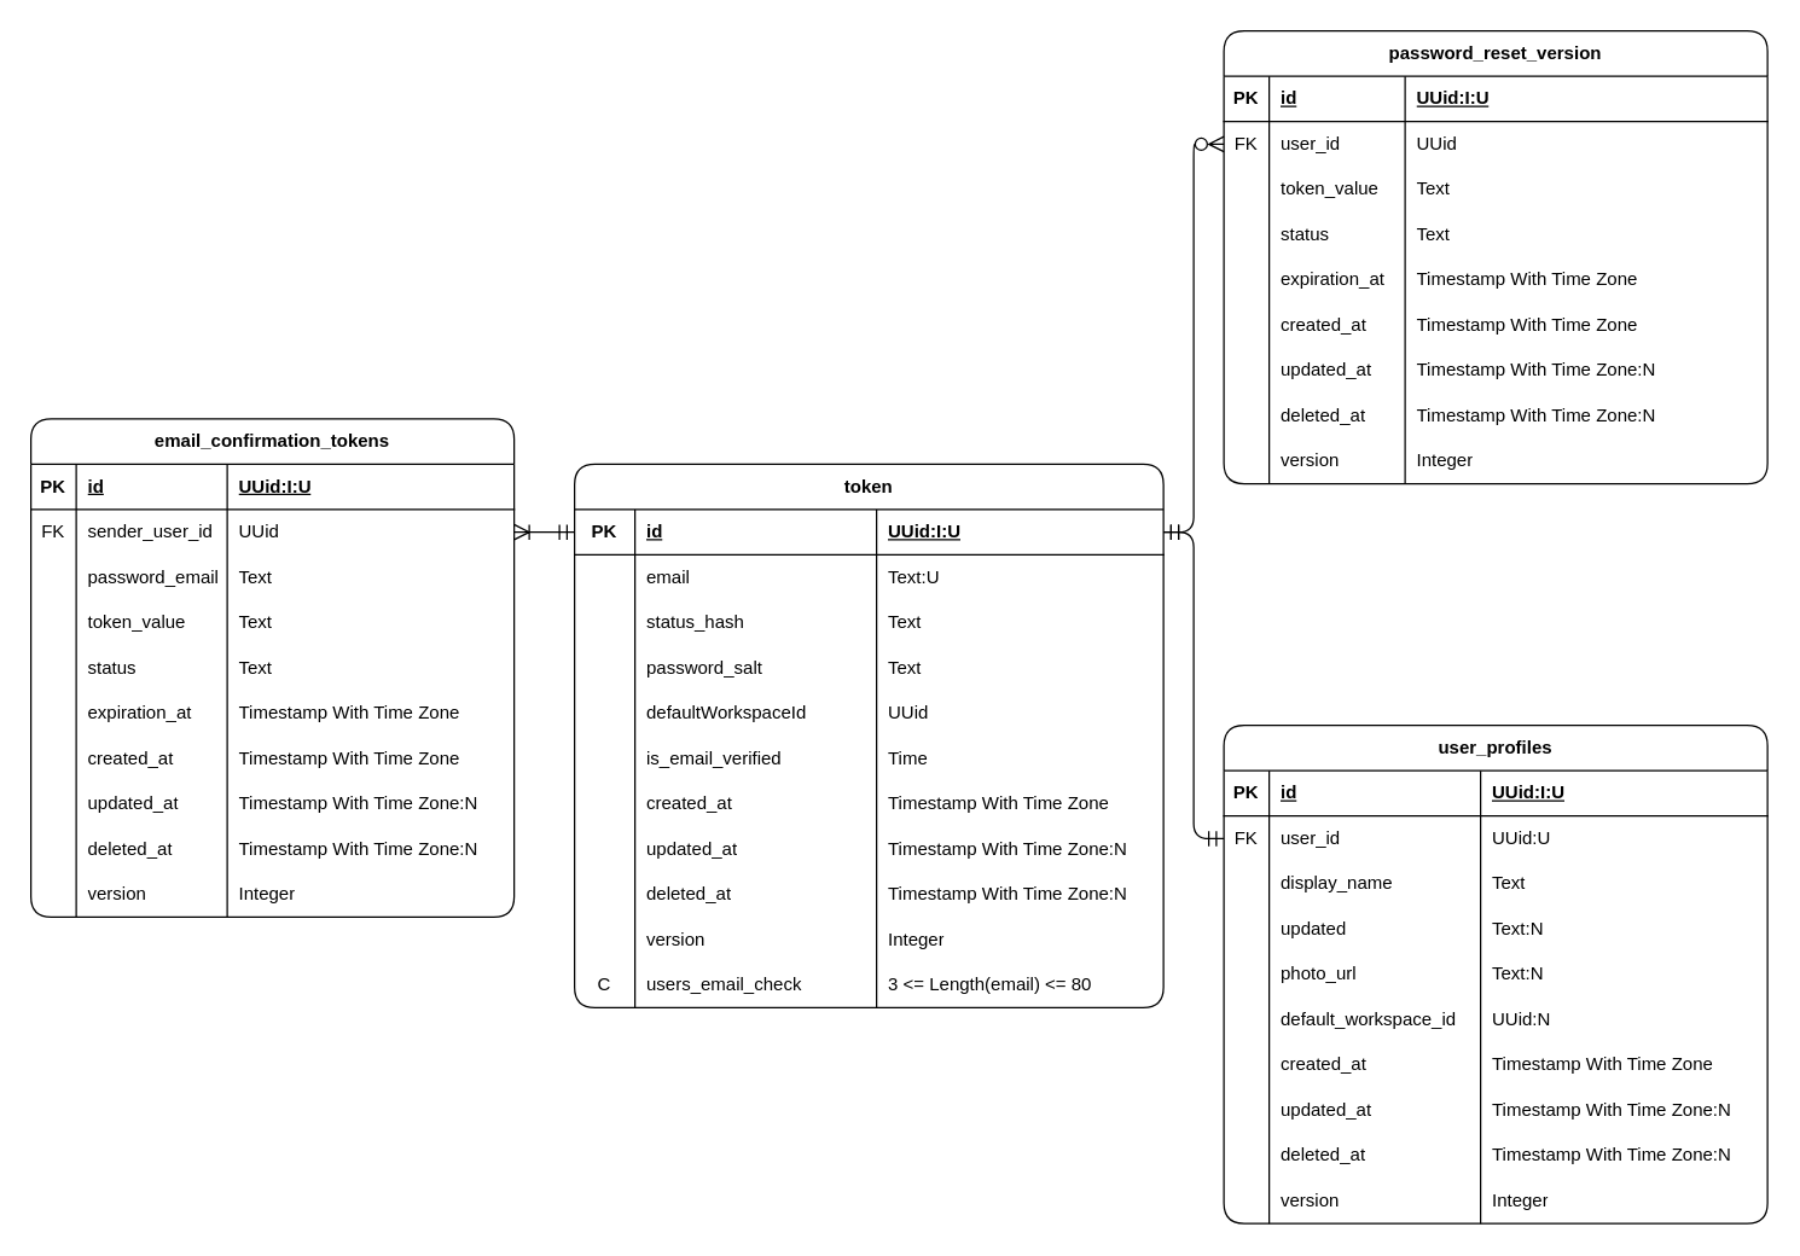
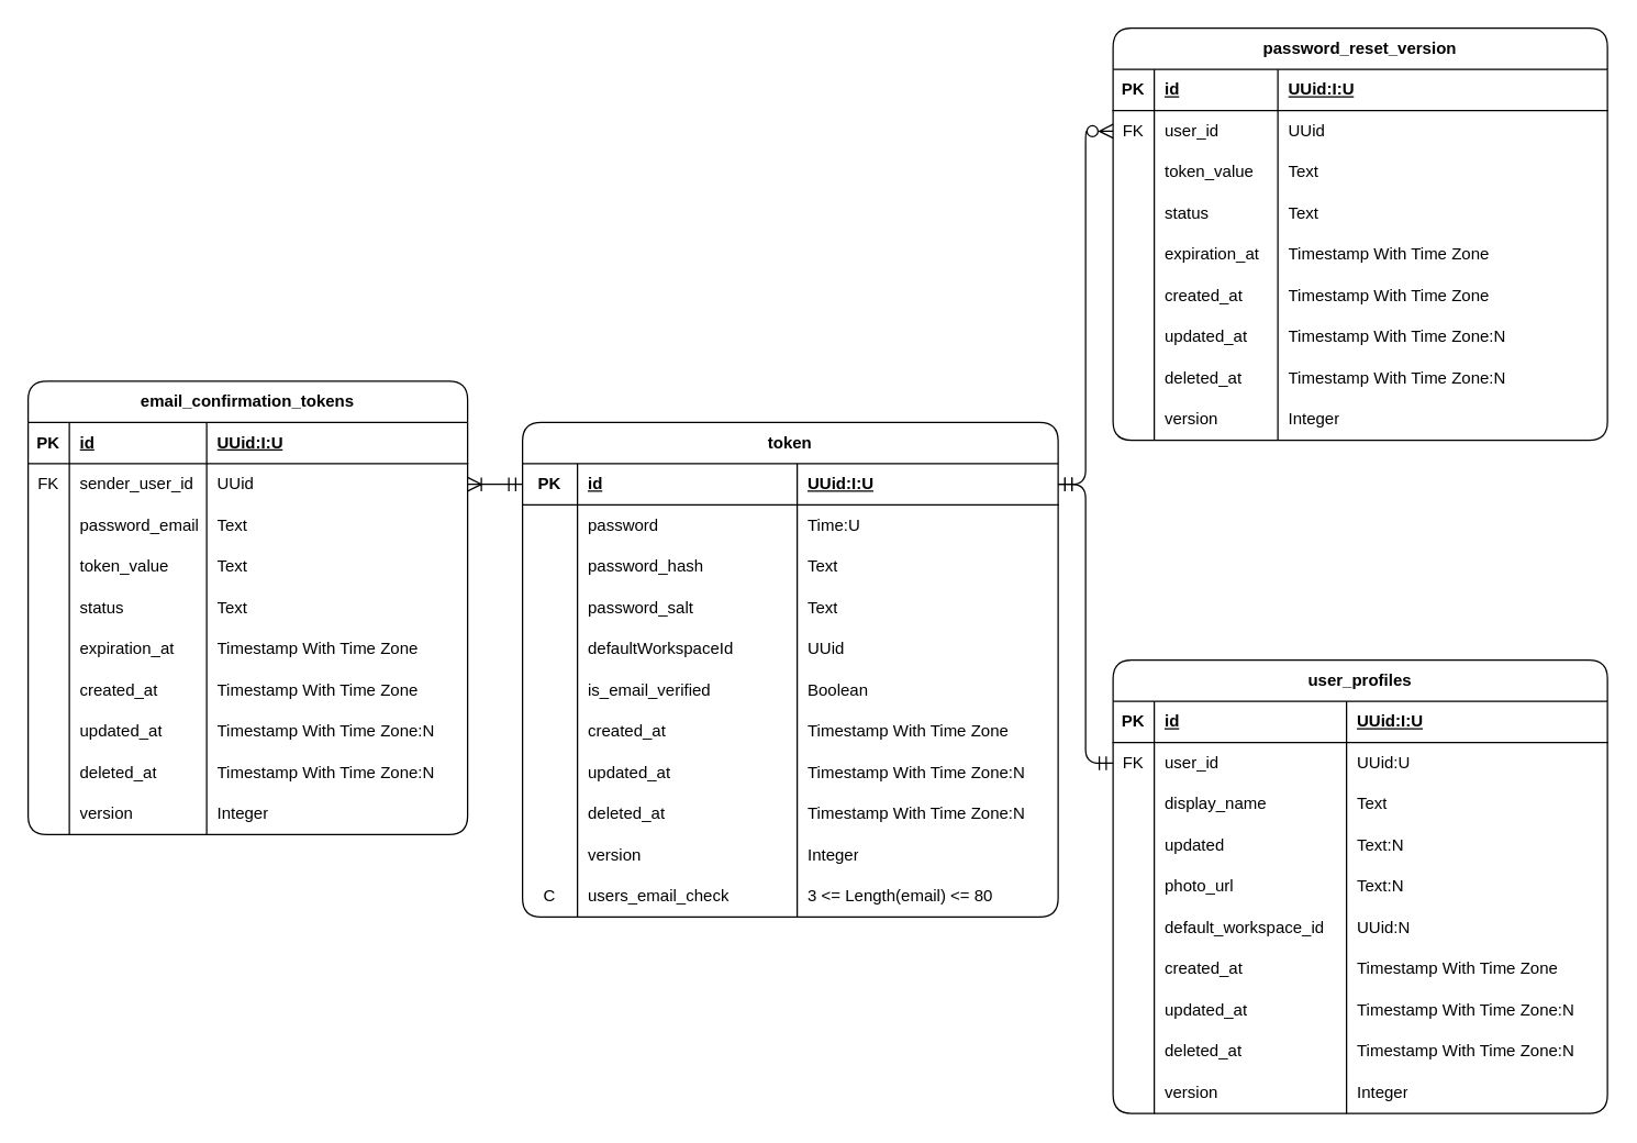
- <mxCell id="9" value="email" style="shape=partialRectangle;connectable=0;fillColor=none;top=0;left=0;bottom=0;right=0;align=left;spacingLeft=6;overflow=hidden;fontSize=12;fontFamily=Helvetica;html=1;whiteSpace=wrap;labelBorderColor=none;labelBackgroundColor=none;swimlaneFillColor=default;shadow=0;swimlaneLine=1;rounded=1;strokeColor=default;" parent="7" vertex="1"><mxGeometry x="40.0" width="160.0" height="30" as="geometry"><mxRectangle width="160.0" height="30" as="alternateBounds" /></mxGeometry></mxCell>
+ <mxCell id="9" value="password" style="shape=partialRectangle;connectable=0;fillColor=none;top=0;left=0;bottom=0;right=0;align=left;spacingLeft=6;overflow=hidden;fontSize=12;fontFamily=Helvetica;html=1;whiteSpace=wrap;labelBorderColor=none;labelBackgroundColor=none;swimlaneFillColor=default;shadow=0;swimlaneLine=1;rounded=1;strokeColor=default;" parent="7" vertex="1"><mxGeometry x="40.0" width="160.0" height="30" as="geometry"><mxRectangle width="160.0" height="30" as="alternateBounds" /></mxGeometry></mxCell>
- <mxCell id="10" value="Text:U" style="shape=partialRectangle;connectable=0;fillColor=none;top=0;left=0;bottom=0;right=0;align=left;spacingLeft=6;overflow=hidden;fontSize=12;fontFamily=Helvetica;html=1;whiteSpace=wrap;labelBorderColor=none;labelBackgroundColor=none;swimlaneFillColor=default;shadow=0;swimlaneLine=1;rounded=1;strokeColor=default;" parent="7" vertex="1"><mxGeometry x="200" width="190" height="30" as="geometry"><mxRectangle width="190" height="30" as="alternateBounds" /></mxGeometry></mxCell>
+ <mxCell id="10" value="Time:U" style="shape=partialRectangle;connectable=0;fillColor=none;top=0;left=0;bottom=0;right=0;align=left;spacingLeft=6;overflow=hidden;fontSize=12;fontFamily=Helvetica;html=1;whiteSpace=wrap;labelBorderColor=none;labelBackgroundColor=none;swimlaneFillColor=default;shadow=0;swimlaneLine=1;rounded=1;strokeColor=default;" parent="7" vertex="1"><mxGeometry x="200" width="190" height="30" as="geometry"><mxRectangle width="190" height="30" as="alternateBounds" /></mxGeometry></mxCell>
- <mxCell id="13" value="status_hash" style="shape=partialRectangle;connectable=0;fillColor=none;top=0;left=0;bottom=0;right=0;align=left;spacingLeft=6;overflow=hidden;fontSize=12;fontFamily=Helvetica;html=1;whiteSpace=wrap;labelBorderColor=none;labelBackgroundColor=none;swimlaneFillColor=default;shadow=0;swimlaneLine=1;rounded=1;strokeColor=default;" parent="11" vertex="1"><mxGeometry x="40.0" width="160.0" height="30" as="geometry"><mxRectangle width="160.0" height="30" as="alternateBounds" /></mxGeometry></mxCell>
+ <mxCell id="13" value="password_hash" style="shape=partialRectangle;connectable=0;fillColor=none;top=0;left=0;bottom=0;right=0;align=left;spacingLeft=6;overflow=hidden;fontSize=12;fontFamily=Helvetica;html=1;whiteSpace=wrap;labelBorderColor=none;labelBackgroundColor=none;swimlaneFillColor=default;shadow=0;swimlaneLine=1;rounded=1;strokeColor=default;" parent="11" vertex="1"><mxGeometry x="40.0" width="160.0" height="30" as="geometry"><mxRectangle width="160.0" height="30" as="alternateBounds" /></mxGeometry></mxCell>
- <mxCell id="26" value="Time" style="shape=partialRectangle;connectable=0;fillColor=none;top=0;left=0;bottom=0;right=0;align=left;spacingLeft=6;overflow=hidden;fontSize=12;fontFamily=Helvetica;html=1;whiteSpace=wrap;labelBorderColor=none;labelBackgroundColor=none;swimlaneFillColor=default;shadow=0;swimlaneLine=1;rounded=1;strokeColor=default;" parent="23" vertex="1"><mxGeometry x="200" width="190" height="30" as="geometry"><mxRectangle width="190" height="30" as="alternateBounds" /></mxGeometry></mxCell>
+ <mxCell id="26" value="Boolean" style="shape=partialRectangle;connectable=0;fillColor=none;top=0;left=0;bottom=0;right=0;align=left;spacingLeft=6;overflow=hidden;fontSize=12;fontFamily=Helvetica;html=1;whiteSpace=wrap;labelBorderColor=none;labelBackgroundColor=none;swimlaneFillColor=default;shadow=0;swimlaneLine=1;rounded=1;strokeColor=default;" parent="23" vertex="1"><mxGeometry x="200" width="190" height="30" as="geometry"><mxRectangle width="190" height="30" as="alternateBounds" /></mxGeometry></mxCell>
